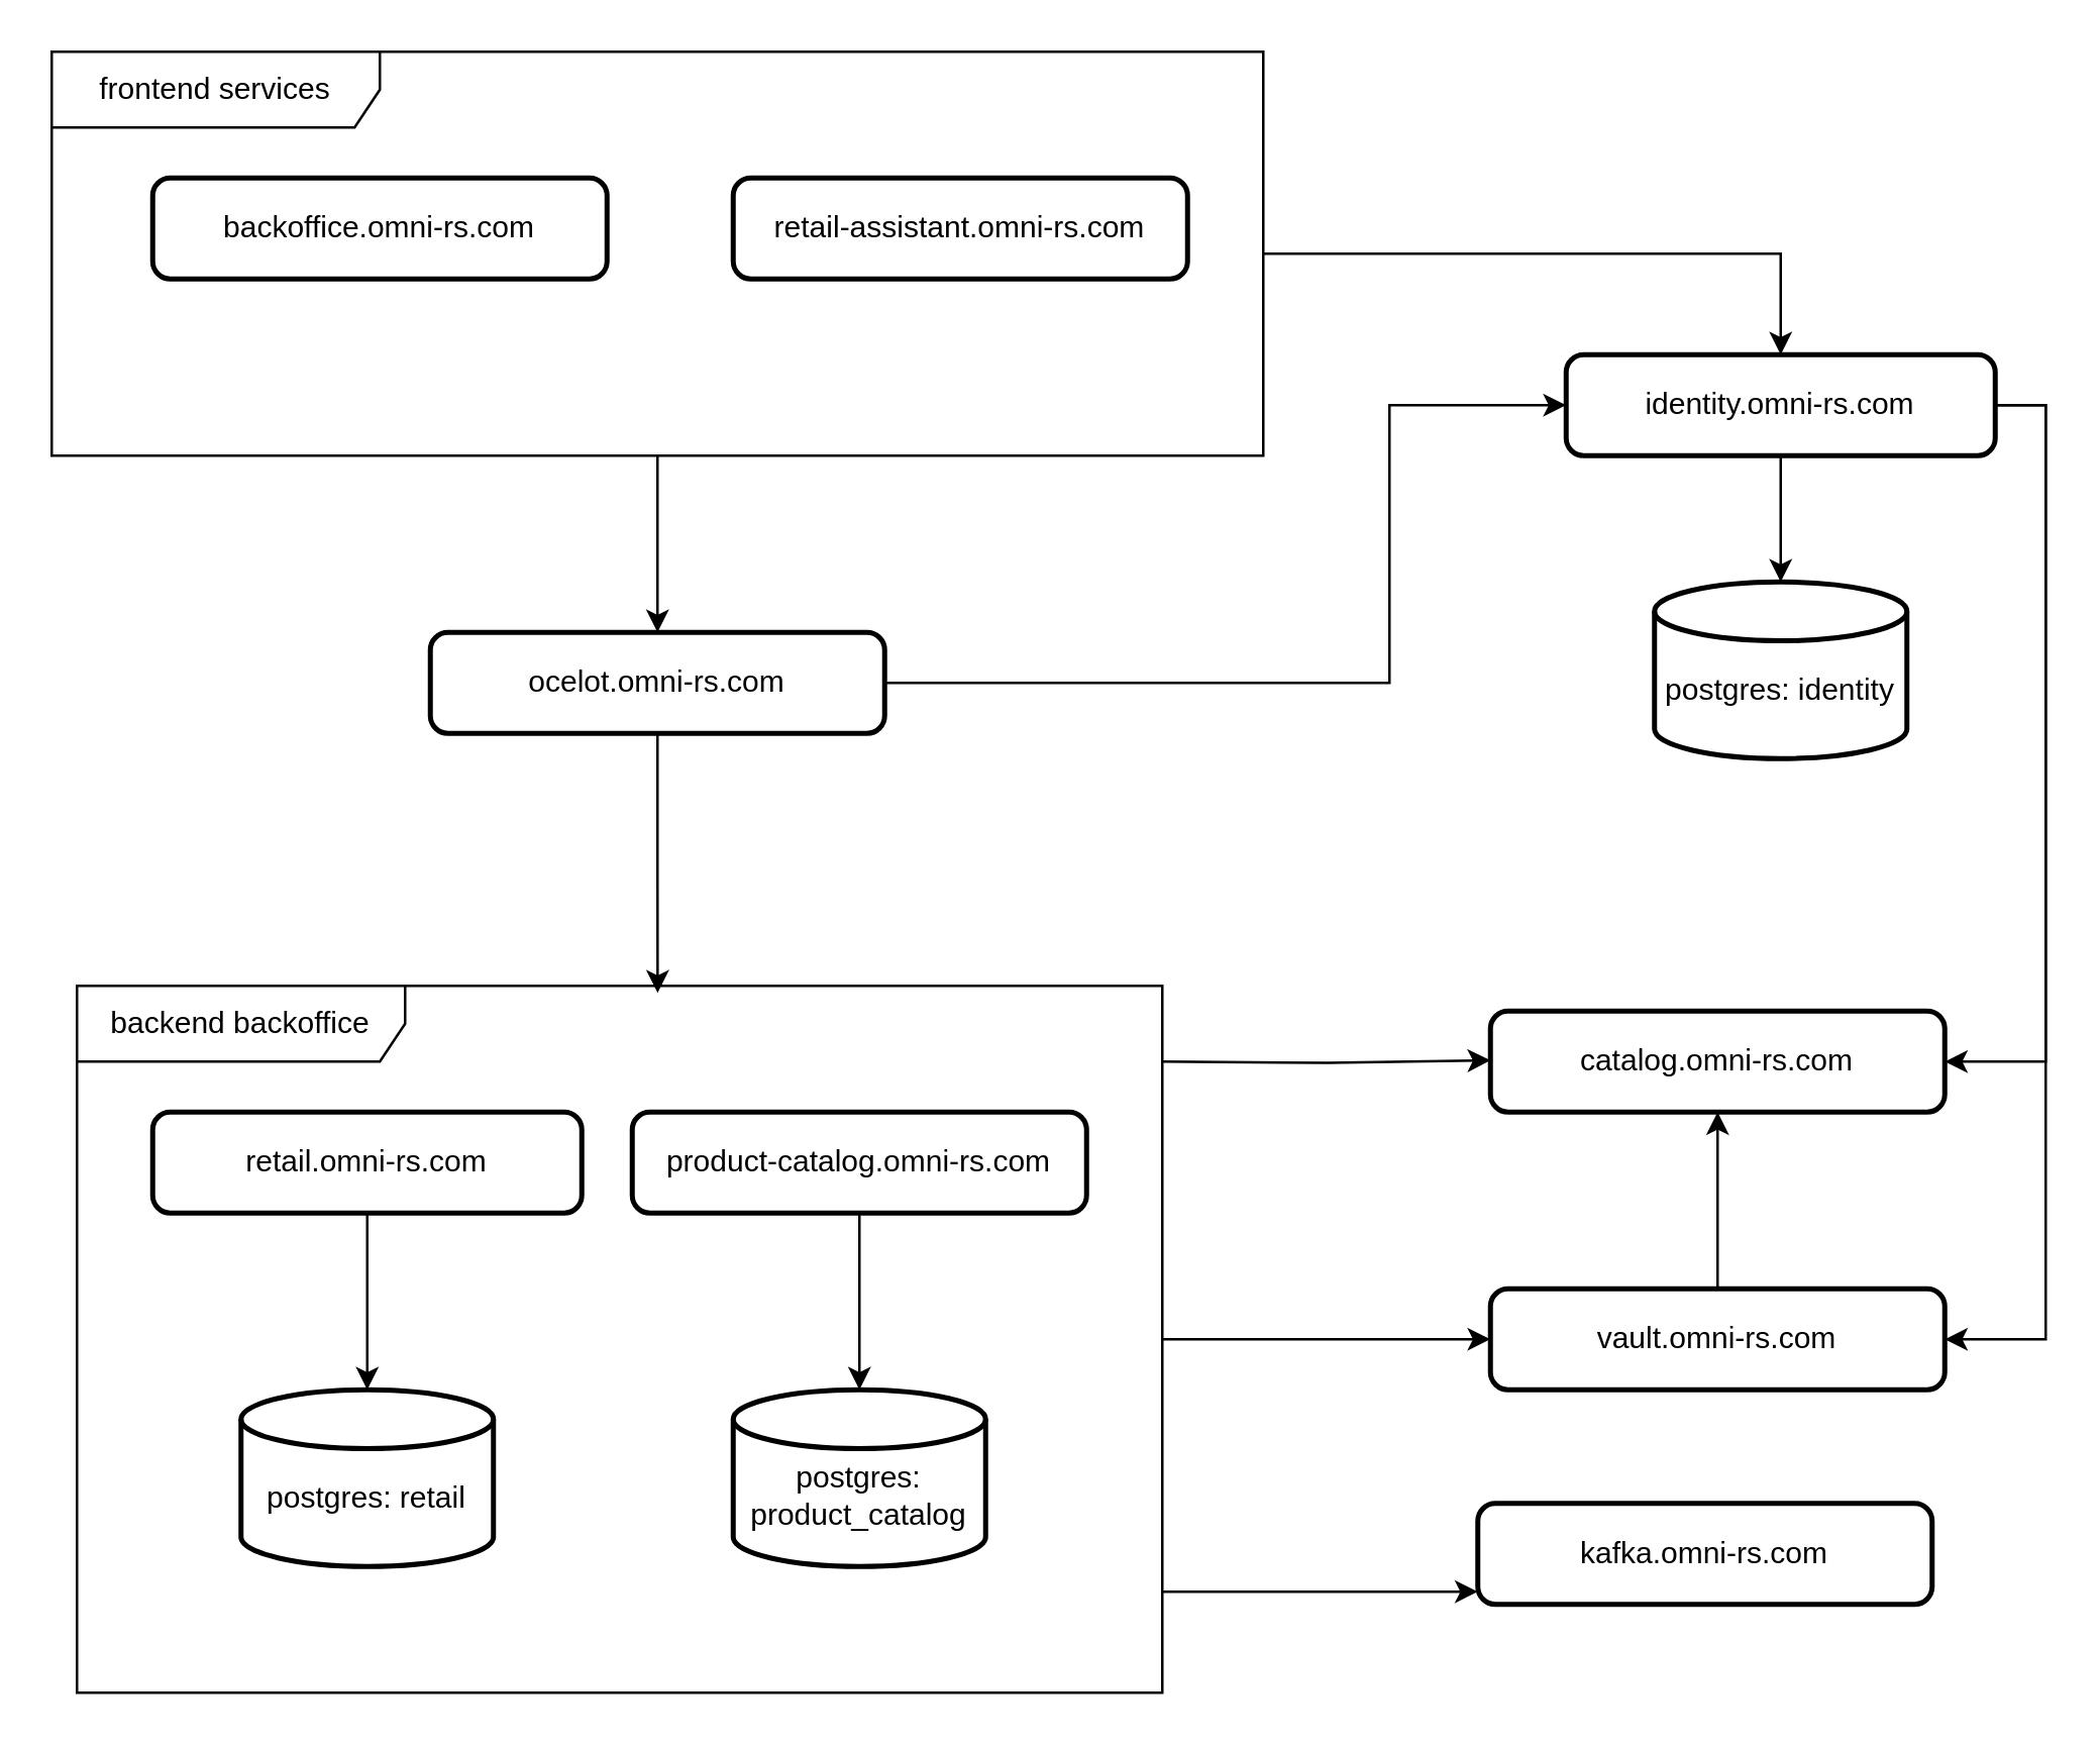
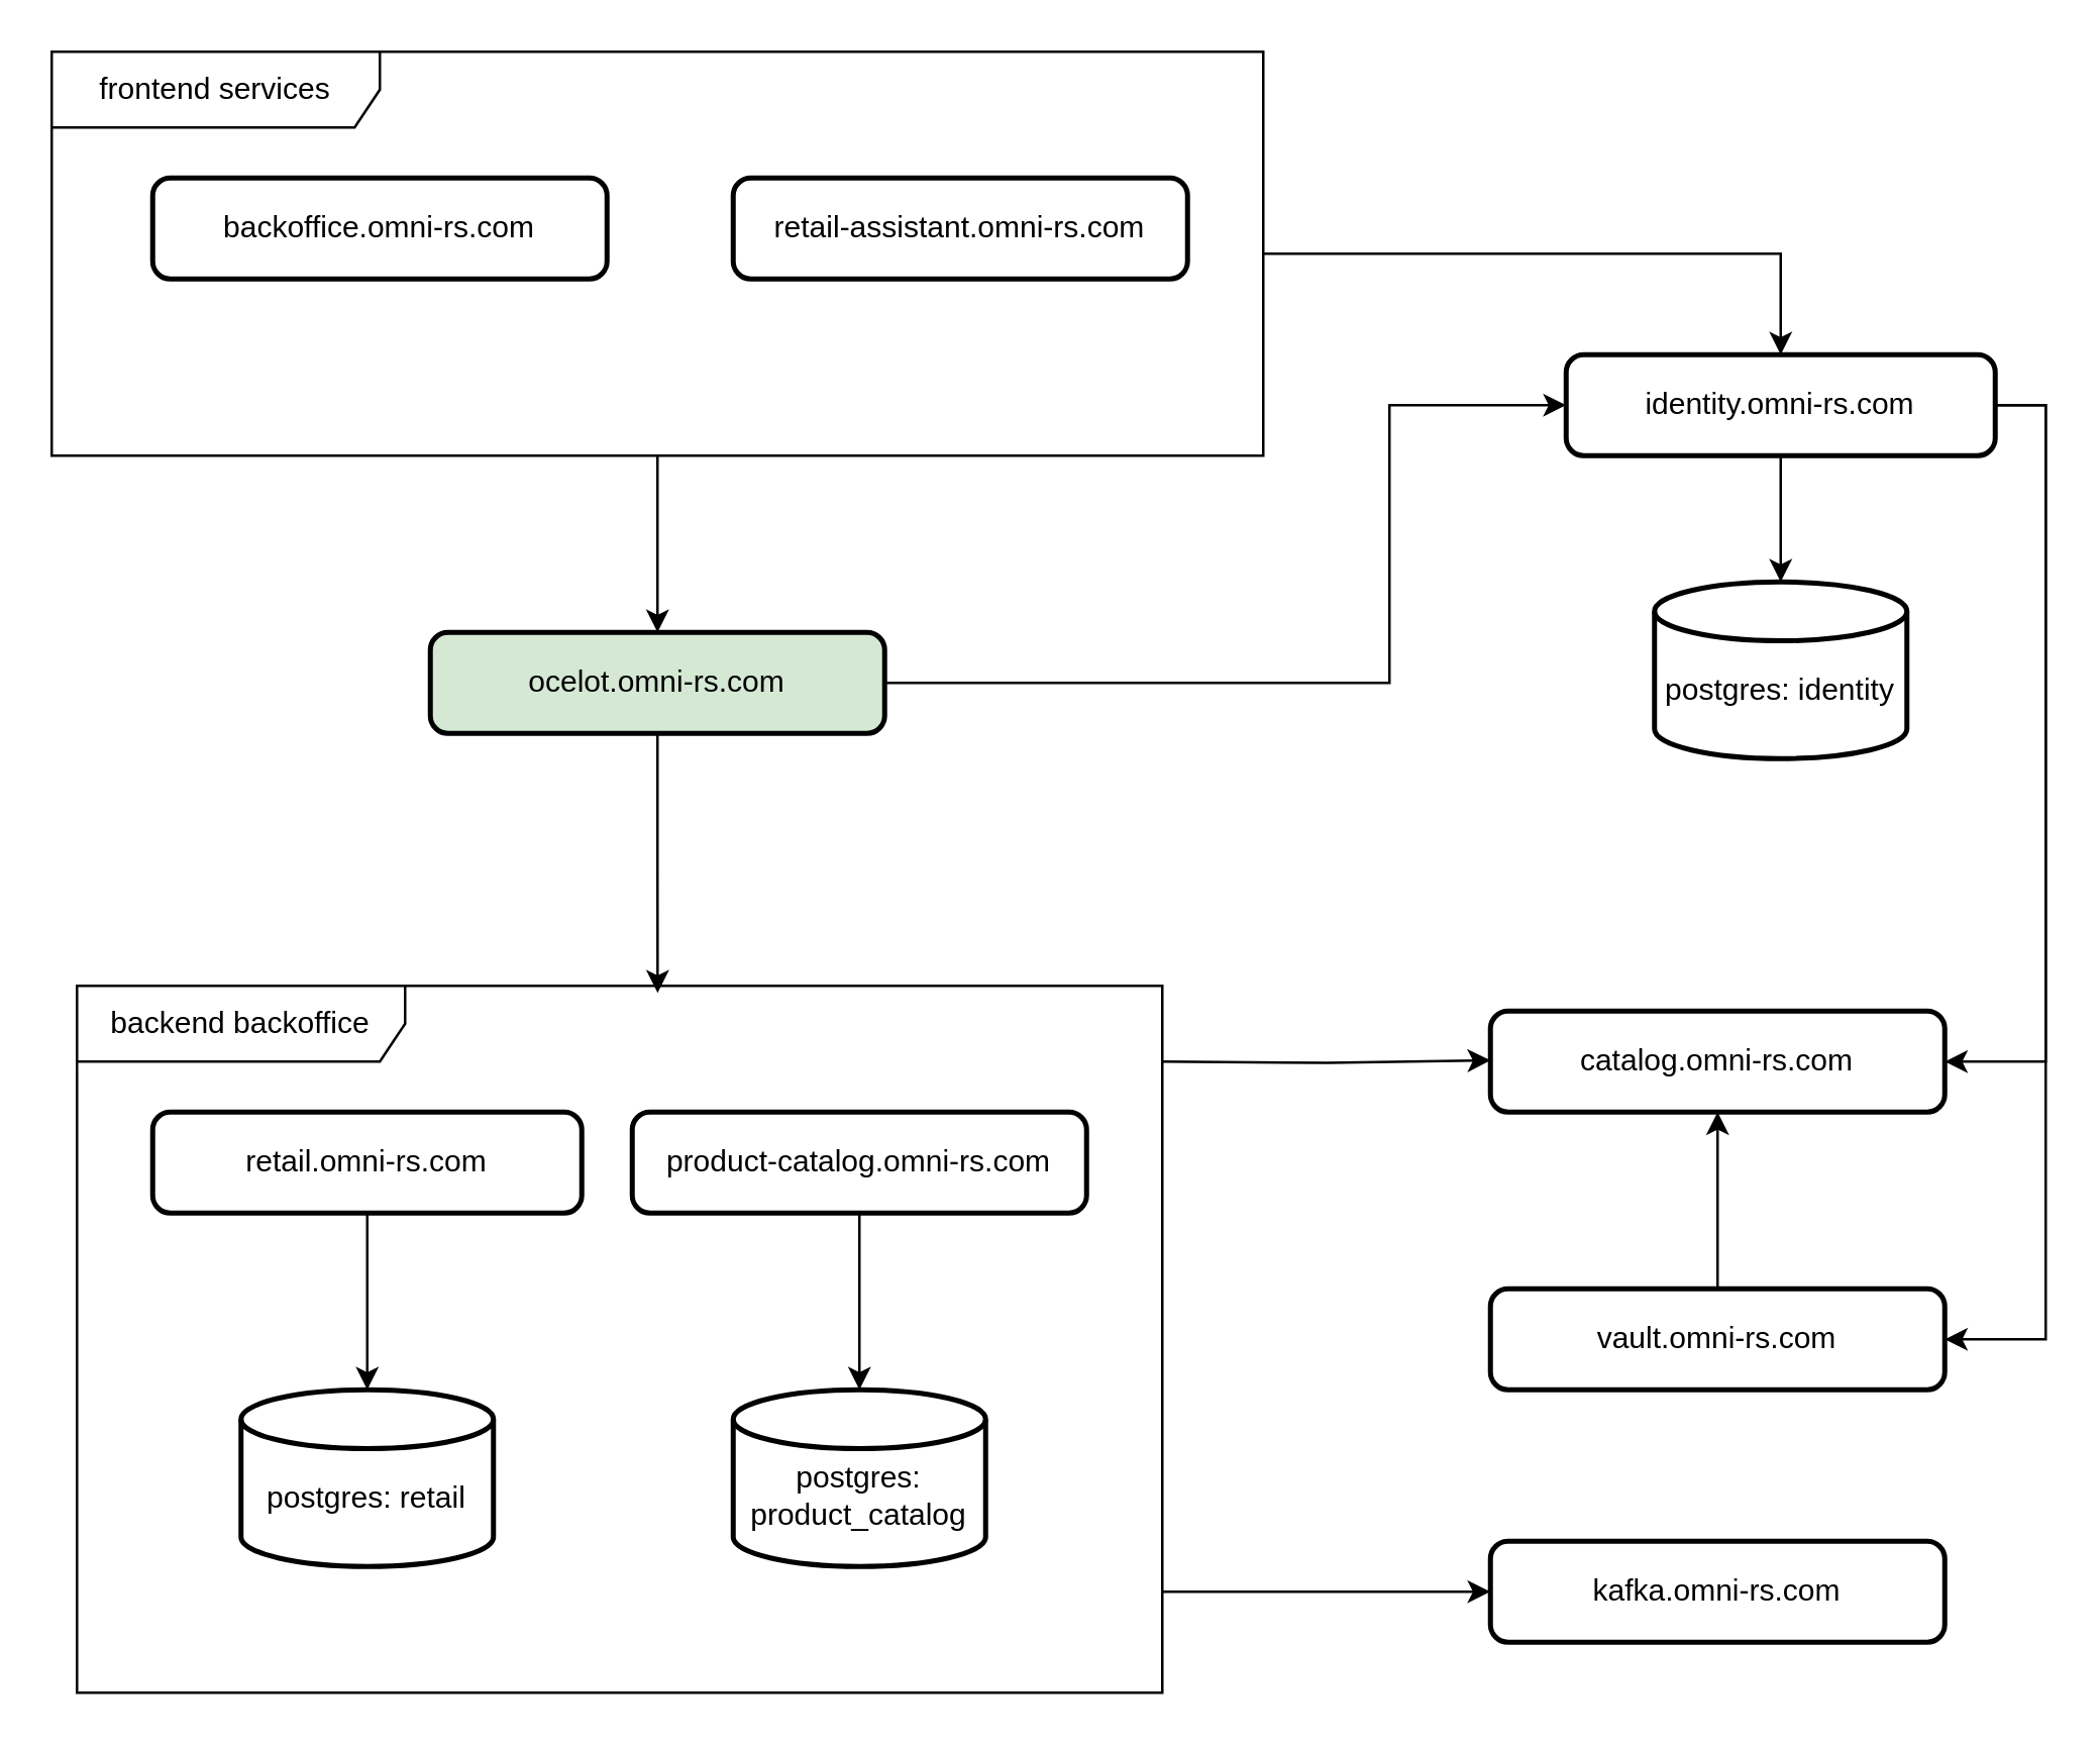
- <mxCell id="3" value="ocelot.omni-rs.com" style="rounded=1;whiteSpace=wrap;html=1;absoluteArcSize=1;arcSize=14;strokeWidth=2;" vertex="1" parent="1"><mxGeometry x="170" y="250" width="180" height="40" as="geometry" /></mxCell>
+ <mxCell id="3" value="ocelot.omni-rs.com" style="rounded=1;whiteSpace=wrap;html=1;absoluteArcSize=1;arcSize=14;strokeWidth=2;fillColor=#d5e8d4;" vertex="1" parent="1"><mxGeometry x="170" y="250" width="180" height="40" as="geometry" /></mxCell>
- <mxCell id="27" style="edgeStyle=orthogonalEdgeStyle;rounded=0;orthogonalLoop=1;jettySize=auto;html=1;entryX=0;entryY=0.5;entryDx=0;entryDy=0;" edge="1" parent="1" source="24" target="12"><mxGeometry relative="1" as="geometry" /></mxCell>
- <mxCell id="10" value="kafka.omni-rs.com" style="rounded=1;whiteSpace=wrap;html=1;absoluteArcSize=1;arcSize=14;strokeWidth=2;" vertex="1" parent="1"><mxGeometry x="585" y="595" width="180" height="40" as="geometry" /></mxCell>
+ <mxCell id="10" value="kafka.omni-rs.com" style="rounded=1;whiteSpace=wrap;html=1;absoluteArcSize=1;arcSize=14;strokeWidth=2;" vertex="1" parent="1"><mxGeometry x="590" y="610" width="180" height="40" as="geometry" /></mxCell>
